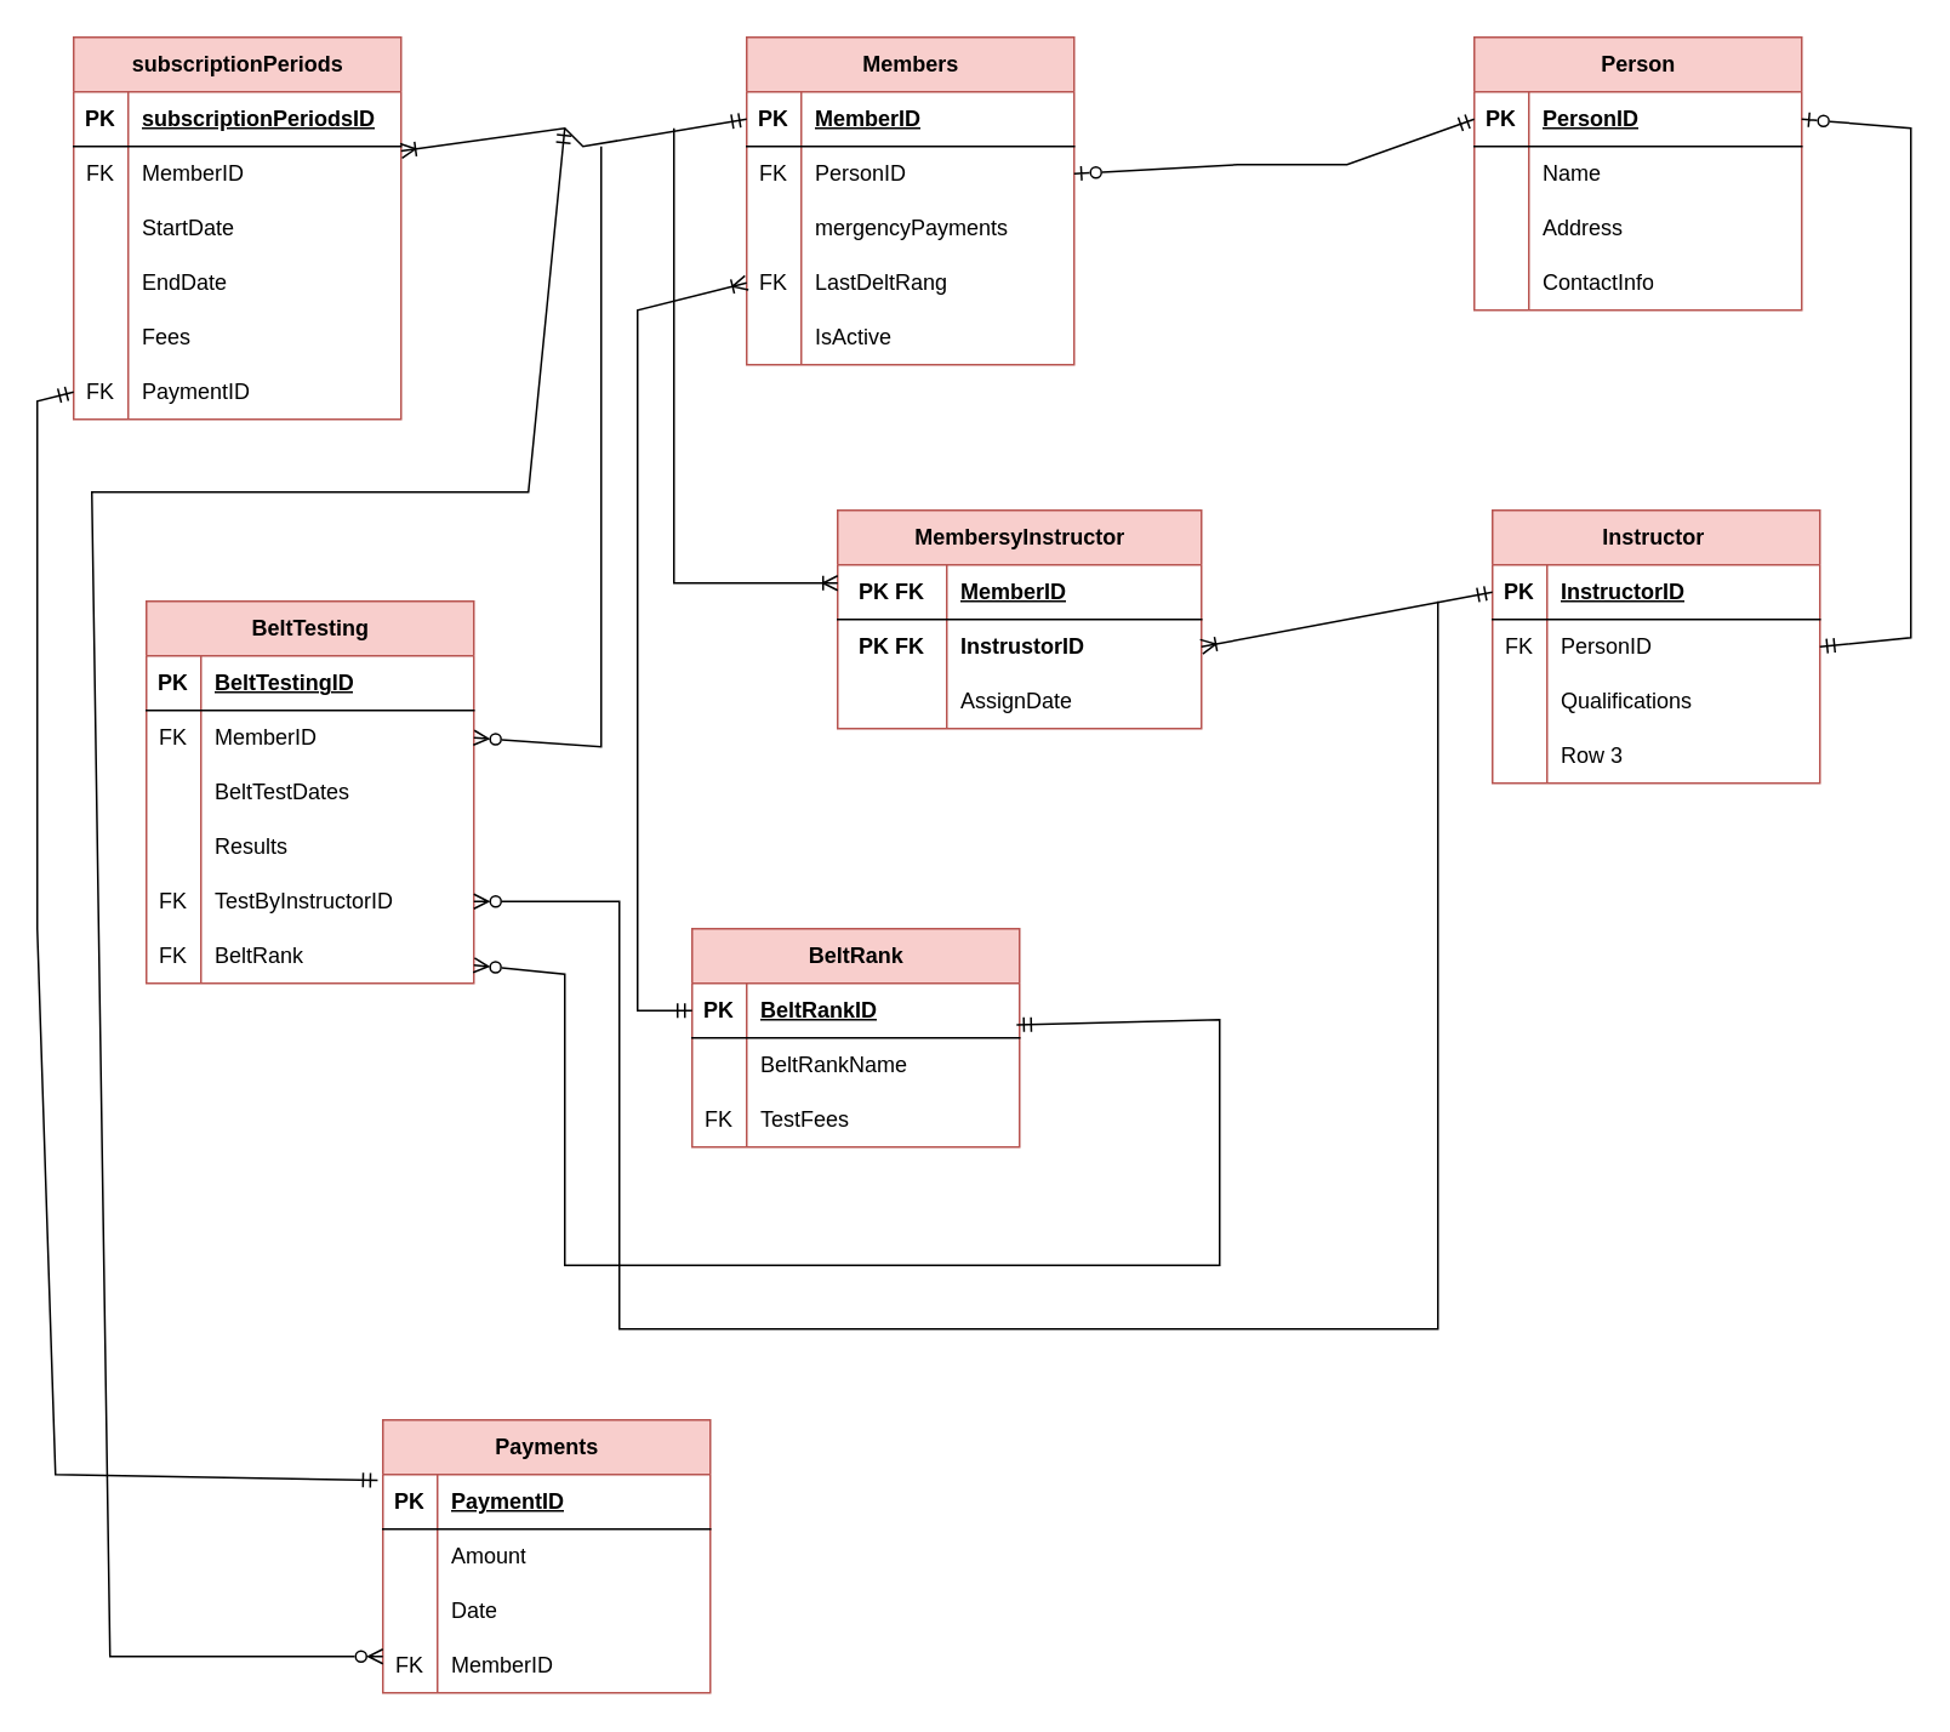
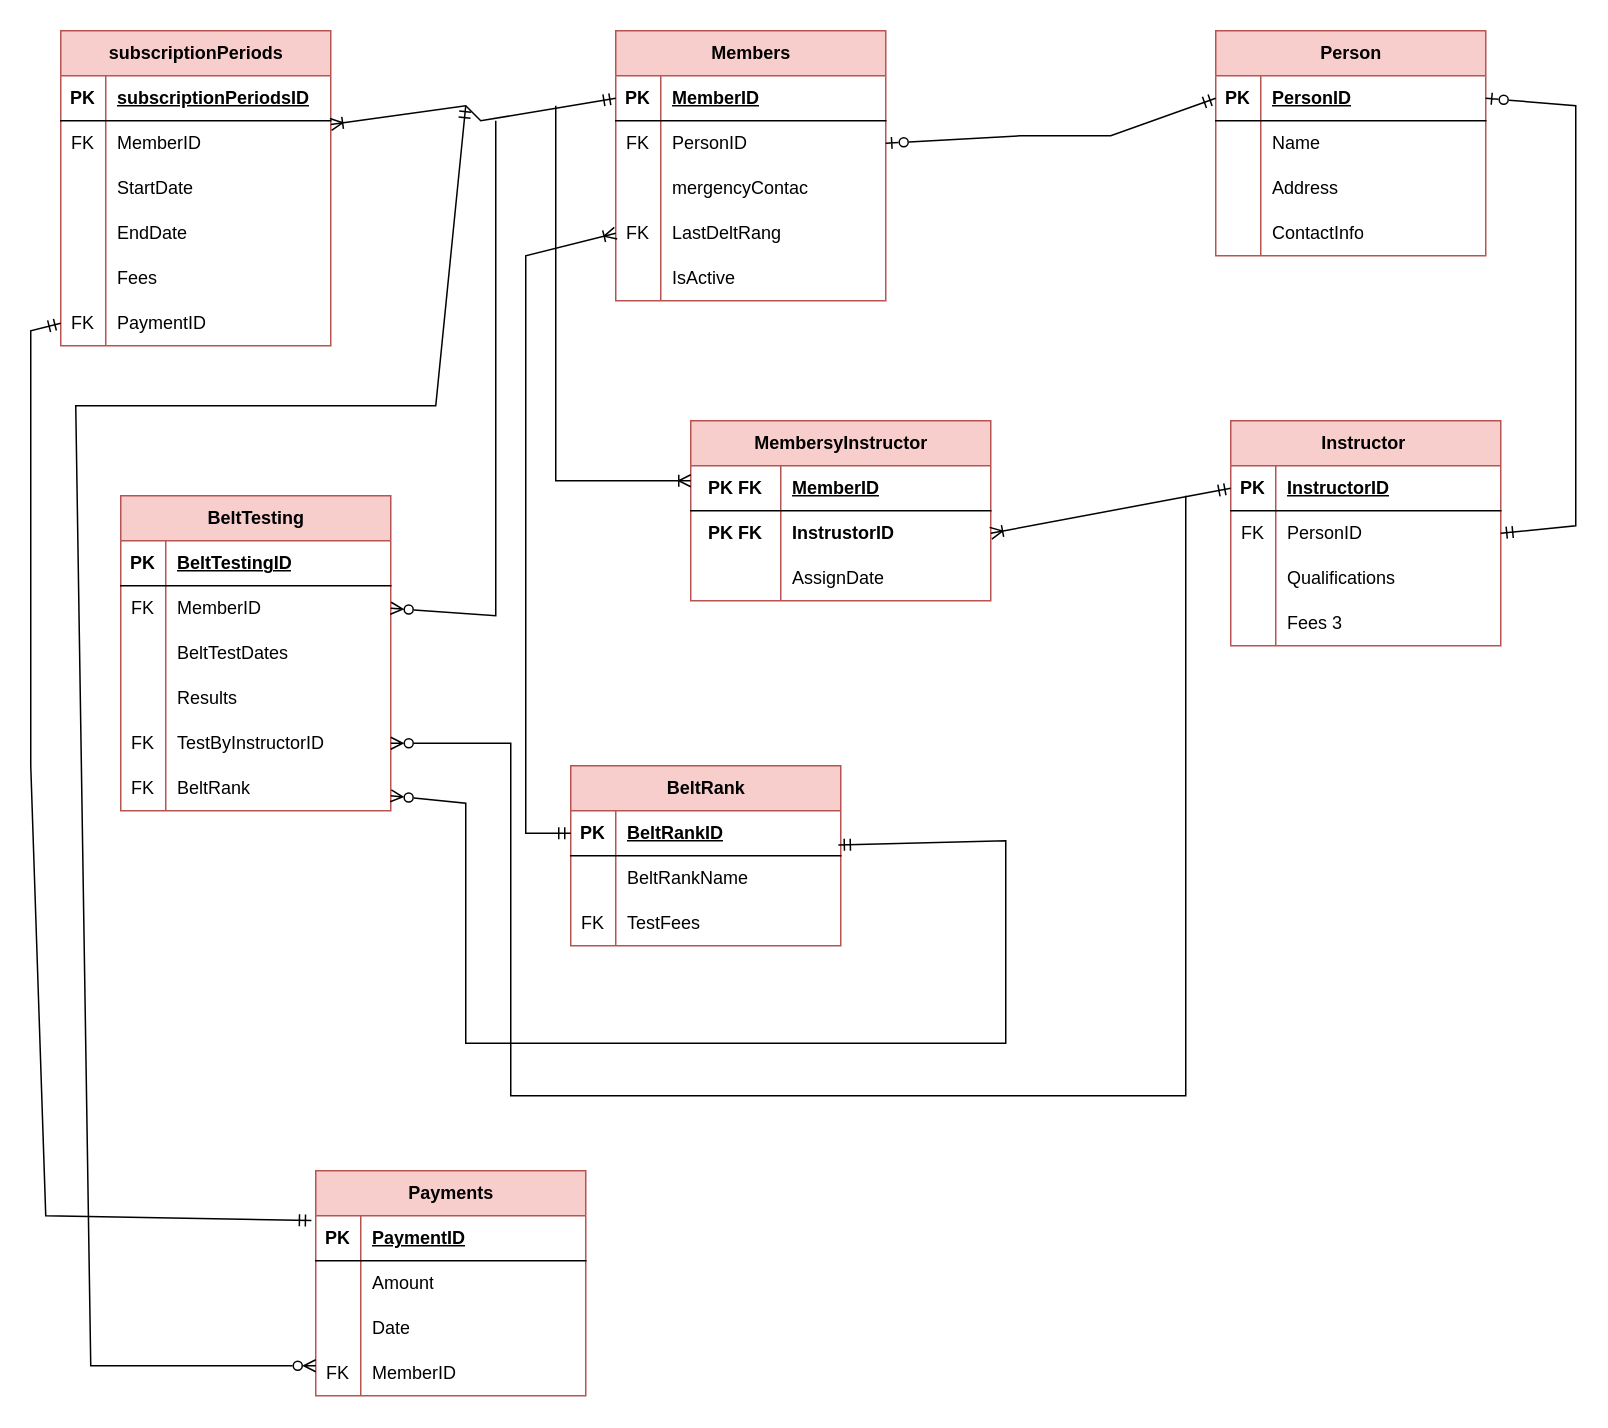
- <mxCell id="24" value="mergency&lt;span style=&quot;background-color: initial;&quot;&gt;Payments&lt;/span&gt;" style="shape=partialRectangle;connectable=0;fillColor=none;top=0;left=0;bottom=0;right=0;align=left;spacingLeft=6;overflow=hidden;whiteSpace=wrap;html=1;" parent="22" vertex="1"><mxGeometry x="30" width="150" height="30" as="geometry"><mxRectangle width="150" height="30" as="alternateBounds" /></mxGeometry></mxCell>
+ <mxCell id="24" value="mergency&lt;span style=&quot;background-color: initial;&quot;&gt;Contac&lt;/span&gt;" style="shape=partialRectangle;connectable=0;fillColor=none;top=0;left=0;bottom=0;right=0;align=left;spacingLeft=6;overflow=hidden;whiteSpace=wrap;html=1;" parent="22" vertex="1"><mxGeometry x="30" width="150" height="30" as="geometry"><mxRectangle width="150" height="30" as="alternateBounds" /></mxGeometry></mxCell>
- <mxCell id="62" value="Row 3" style="shape=partialRectangle;connectable=0;fillColor=none;top=0;left=0;bottom=0;right=0;align=left;spacingLeft=6;overflow=hidden;whiteSpace=wrap;html=1;" parent="60" vertex="1"><mxGeometry x="30" width="150" height="30" as="geometry"><mxRectangle width="150" height="30" as="alternateBounds" /></mxGeometry></mxCell>
+ <mxCell id="62" value="Fees 3" style="shape=partialRectangle;connectable=0;fillColor=none;top=0;left=0;bottom=0;right=0;align=left;spacingLeft=6;overflow=hidden;whiteSpace=wrap;html=1;" parent="60" vertex="1"><mxGeometry x="30" width="150" height="30" as="geometry"><mxRectangle width="150" height="30" as="alternateBounds" /></mxGeometry></mxCell>
